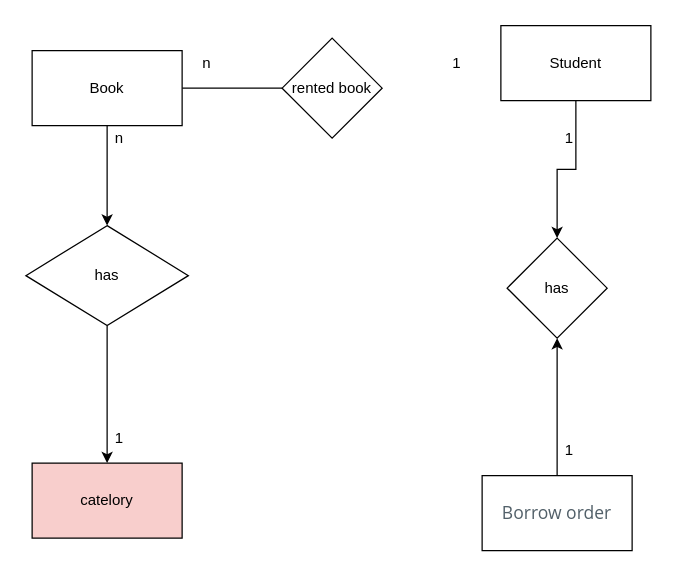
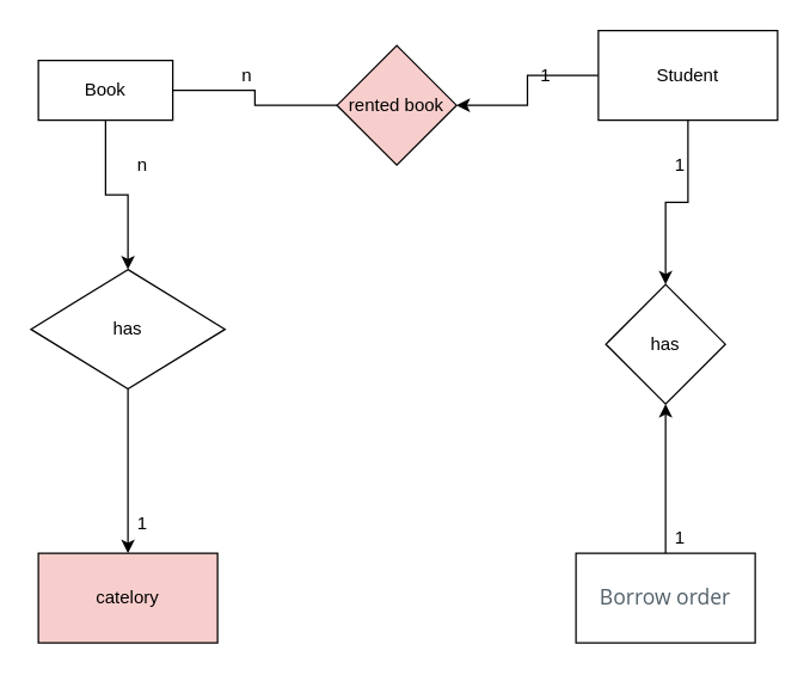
+ <mxCell id="5" value="" style="edgeStyle=orthogonalEdgeStyle;rounded=0;orthogonalLoop=1;jettySize=auto;html=1;" edge="1" parent="1" source="7" target="15"><mxGeometry relative="1" as="geometry" /></mxCell>
- <mxCell id="4" value="Book" style="rounded=0;whiteSpace=wrap;html=1;" vertex="1" parent="1"><mxGeometry x="25" y="40" width="120" height="60" as="geometry" /></mxCell>
+ <mxCell id="4" value="Book" style="rounded=0;whiteSpace=wrap;html=1;" vertex="1" parent="1"><mxGeometry x="25" y="40" width="90" height="40" as="geometry" /></mxCell>
- <mxCell id="15" value="rented book" style="rhombus;whiteSpace=wrap;html=1;" vertex="1" parent="1"><mxGeometry x="225" y="30" width="80" height="80" as="geometry" /></mxCell>
+ <mxCell id="15" value="rented book" style="rhombus;whiteSpace=wrap;html=1;fillColor=#f8cecc;" vertex="1" parent="1"><mxGeometry x="225" y="30" width="80" height="80" as="geometry" /></mxCell>
- <mxCell id="10" value="&lt;span style=&quot;color: rgb(82 , 96 , 105) ; font-family: &amp;#34;open sans&amp;#34; , sans-serif ; font-size: 14px ; text-align: left ; background-color: rgb(255 , 255 , 255)&quot;&gt;Borrow order&lt;/span&gt;" style="rounded=0;whiteSpace=wrap;html=1;" vertex="1" parent="1"><mxGeometry x="385" y="380" width="120" height="60" as="geometry" /></mxCell>
+ <mxCell id="10" value="&lt;span style=&quot;color: rgb(82 , 96 , 105) ; font-family: &amp;#34;open sans&amp;#34; , sans-serif ; font-size: 14px ; text-align: left ; background-color: rgb(255 , 255 , 255)&quot;&gt;Borrow order&lt;/span&gt;" style="rounded=0;whiteSpace=wrap;html=1;" vertex="1" parent="1"><mxGeometry x="385" y="370" width="120" height="60" as="geometry" /></mxCell>
